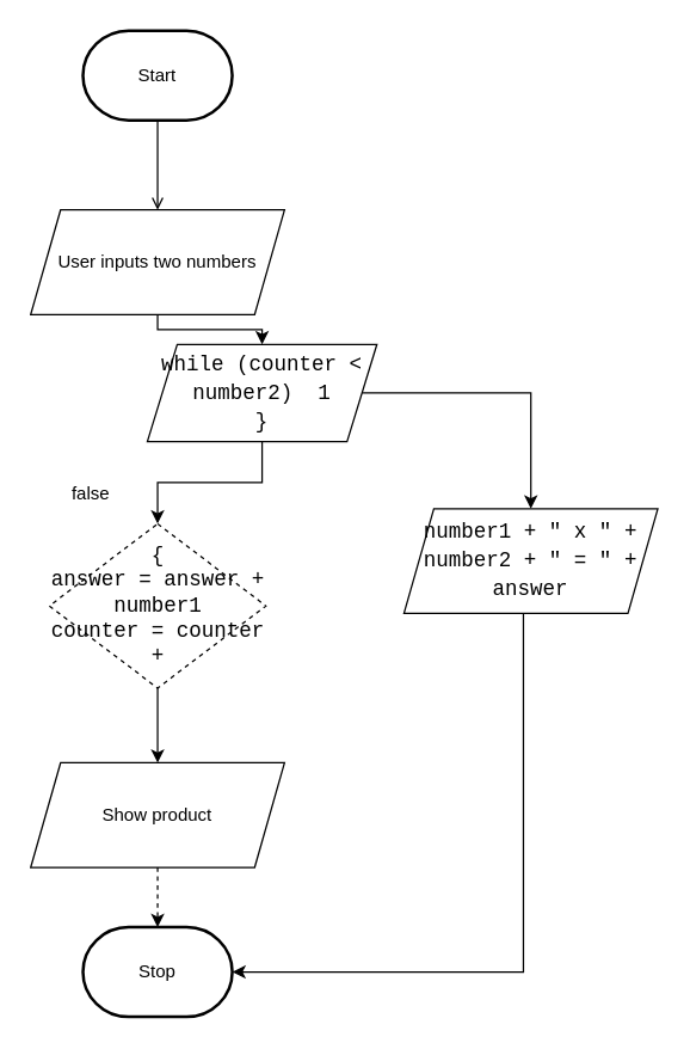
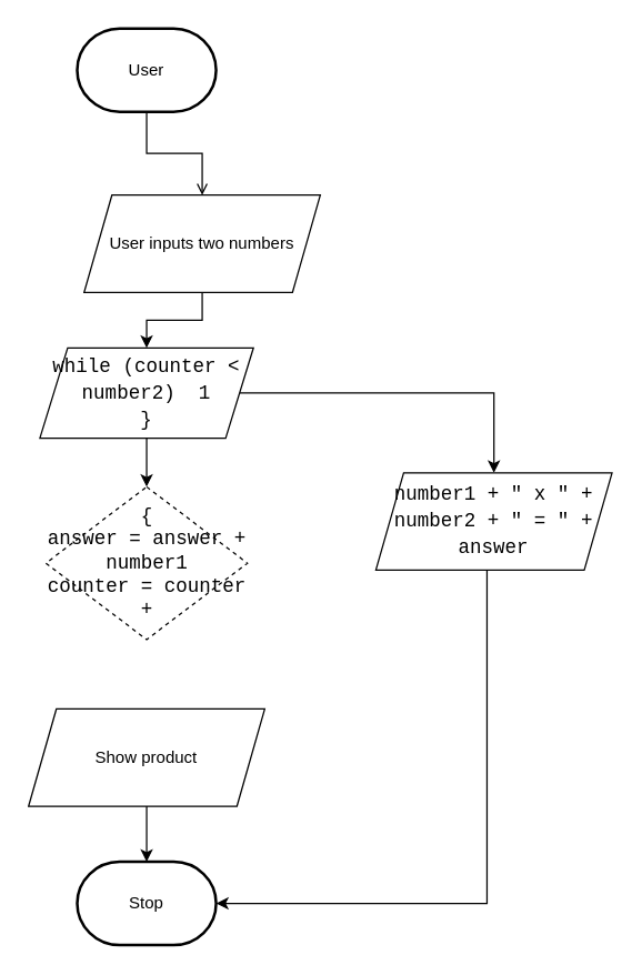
- <mxCell id="3" value="Start" style="strokeWidth=2;html=1;shape=mxgraph.flowchart.terminator;whiteSpace=wrap;" parent="1" vertex="1"><mxGeometry x="55" y="20" width="100" height="60" as="geometry" /></mxCell>
+ <mxCell id="3" value="User" style="strokeWidth=2;html=1;shape=mxgraph.flowchart.terminator;whiteSpace=wrap;" parent="1" vertex="1"><mxGeometry x="55" y="20" width="100" height="60" as="geometry" /></mxCell>
- <mxCell id="6" value="User inputs two numbers" style="shape=parallelogram;perimeter=parallelogramPerimeter;whiteSpace=wrap;html=1;fixedSize=1;" parent="1" vertex="1"><mxGeometry x="20" y="140" width="170" height="70" as="geometry" /></mxCell>
+ <mxCell id="6" value="User inputs two numbers" style="shape=parallelogram;perimeter=parallelogramPerimeter;whiteSpace=wrap;html=1;fixedSize=1;" parent="1" vertex="1"><mxGeometry x="60" y="140" width="170" height="70" as="geometry" /></mxCell>
- <mxCell id="9" value="&lt;div style=&quot;font-family: Consolas, &amp;quot;Courier New&amp;quot;, monospace; font-size: 14px; line-height: 19px;&quot;&gt;&lt;div style=&quot;&quot;&gt; &lt;font color=&quot;#000000&quot;&gt;while (counter &amp;lt; number2)&amp;nbsp;&lt;span style=&quot;background-color: initial;&quot;&gt;&amp;nbsp;1&lt;/span&gt;&lt;/font&gt;&lt;/div&gt;&lt;div style=&quot;&quot;&gt;&lt;font color=&quot;#000000&quot;&gt;  }&lt;/font&gt;&lt;/div&gt;&lt;/div&gt;" style="shape=parallelogram;perimeter=parallelogramPerimeter;whiteSpace=wrap;html=1;fixedSize=1;" parent="1" vertex="1"><mxGeometry x="98.13" y="230" width="153.75" height="65" as="geometry" /></mxCell>
+ <mxCell id="9" value="&lt;div style=&quot;font-family: Consolas, &amp;quot;Courier New&amp;quot;, monospace; font-size: 14px; line-height: 19px;&quot;&gt;&lt;div style=&quot;&quot;&gt; &lt;font color=&quot;#000000&quot;&gt;while (counter &amp;lt; number2)&amp;nbsp;&lt;span style=&quot;background-color: initial;&quot;&gt;&amp;nbsp;1&lt;/span&gt;&lt;/font&gt;&lt;/div&gt;&lt;div style=&quot;&quot;&gt;&lt;font color=&quot;#000000&quot;&gt;  }&lt;/font&gt;&lt;/div&gt;&lt;/div&gt;" style="shape=parallelogram;perimeter=parallelogramPerimeter;whiteSpace=wrap;html=1;fixedSize=1;" parent="1" vertex="1"><mxGeometry x="28.13" y="250" width="153.75" height="65" as="geometry" /></mxCell>
- <mxCell id="16" value="&lt;font color=&quot;#000000&quot;&gt;false&lt;/font&gt;" style="text;html=1;align=center;verticalAlign=middle;resizable=0;points=[];autosize=1;strokeColor=none;fillColor=none;fontColor=#E6EDF3;" parent="1" vertex="1"><mxGeometry x="35" y="315" width="50" height="30" as="geometry" /></mxCell>
- <mxCell id="10" style="edgeStyle=orthogonalEdgeStyle;rounded=0;html=1;entryX=0.5;entryY=0;entryDx=0;entryDy=0;fontColor=#E6EDF3;" parent="1" source="11" target="13" edge="1"><mxGeometry relative="1" as="geometry" /></mxCell>
- <mxCell id="12" style="edgeStyle=orthogonalEdgeStyle;rounded=0;html=1;entryX=0.5;entryY=0;entryDx=0;entryDy=0;entryPerimeter=0;fontColor=#E6EDF3;dashed=1;" parent="1" source="13" target="4" edge="1"><mxGeometry relative="1" as="geometry" /></mxCell>
+ <mxCell id="12" style="edgeStyle=orthogonalEdgeStyle;rounded=0;html=1;entryX=0.5;entryY=0;entryDx=0;entryDy=0;entryPerimeter=0;fontColor=#E6EDF3;" parent="1" source="13" target="4" edge="1"><mxGeometry relative="1" as="geometry" /></mxCell>
